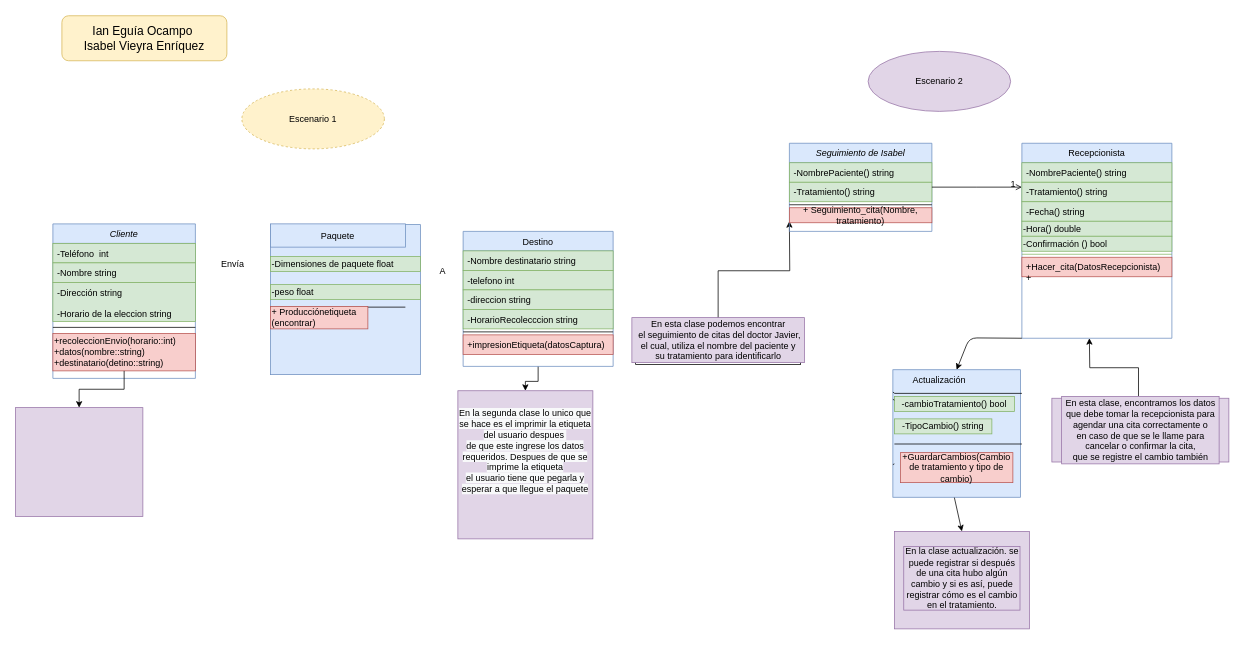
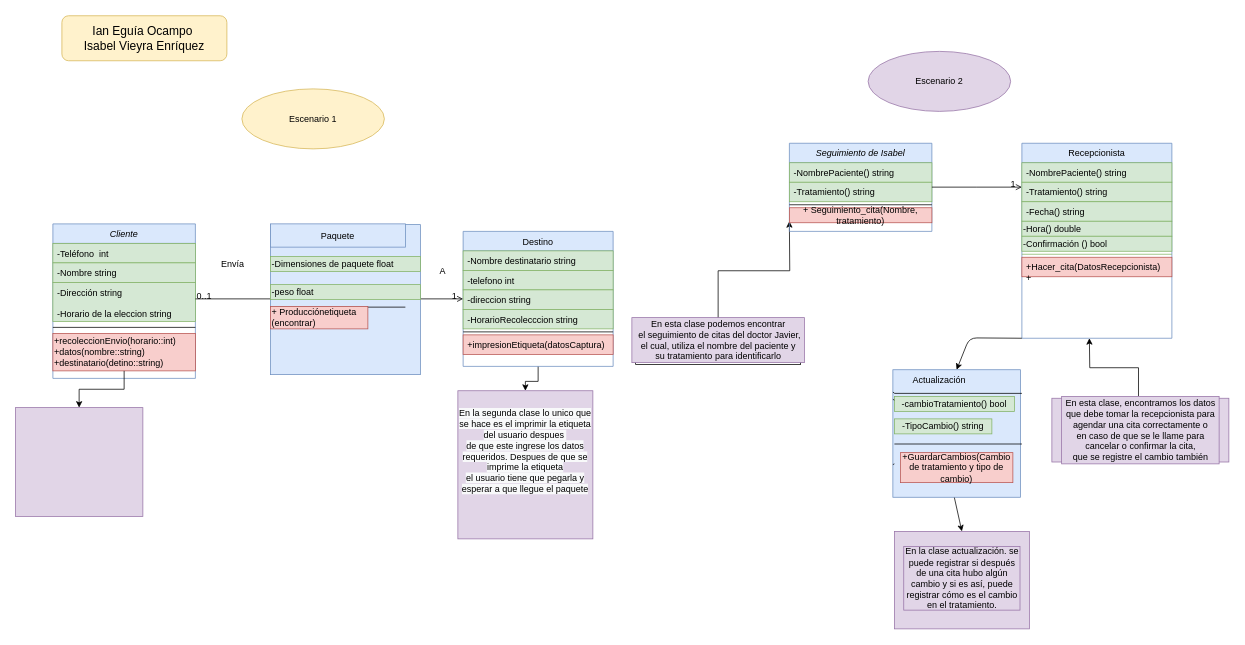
- <mxCell id="21" value="Escenario 1" style="ellipse;whiteSpace=wrap;html=1;fillColor=#fff2cc;strokeColor=#d6b656;dashed=1;" parent="1" vertex="1"><mxGeometry x="322" y="118" width="190" height="80" as="geometry" /></mxCell>
+ <mxCell id="21" value="Escenario 1" style="ellipse;whiteSpace=wrap;html=1;fillColor=#fff2cc;strokeColor=#d6b656;" parent="1" vertex="1"><mxGeometry x="322" y="118" width="190" height="80" as="geometry" /></mxCell>
+ <mxCell id="18" value="" style="endArrow=open;shadow=0;strokeWidth=1;rounded=0;endFill=1;edgeStyle=elbowEdgeStyle;elbow=vertical;" parent="1" source="4" target="11" edge="1"><mxGeometry x="0.5" y="41" relative="1" as="geometry"><mxPoint x="510" y="380" as="sourcePoint" /><mxPoint x="670" y="380" as="targetPoint" /><mxPoint x="-40" y="32" as="offset" /></mxGeometry></mxCell>
+ <mxCell id="19" value="0..1" style="resizable=0;align=left;verticalAlign=bottom;labelBackgroundColor=none;fontSize=12;" parent="18" connectable="0" vertex="1"><mxGeometry x="-1" relative="1" as="geometry"><mxPoint y="4" as="offset" /></mxGeometry></mxCell>
+ <mxCell id="20" value="1" style="resizable=0;align=right;verticalAlign=bottom;labelBackgroundColor=none;fontSize=12;" parent="18" connectable="0" vertex="1"><mxGeometry x="1" relative="1" as="geometry"><mxPoint x="-7" y="4" as="offset" /></mxGeometry></mxCell>
